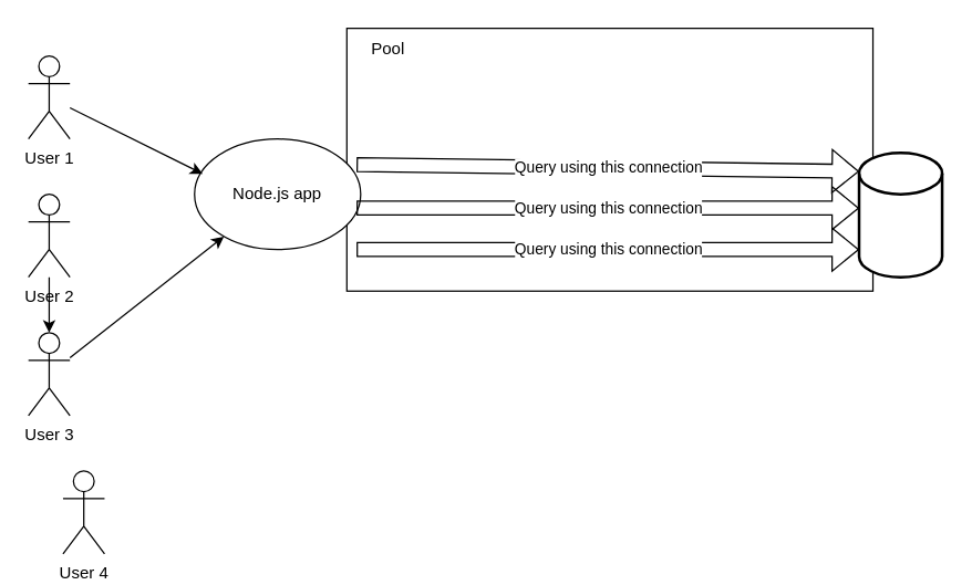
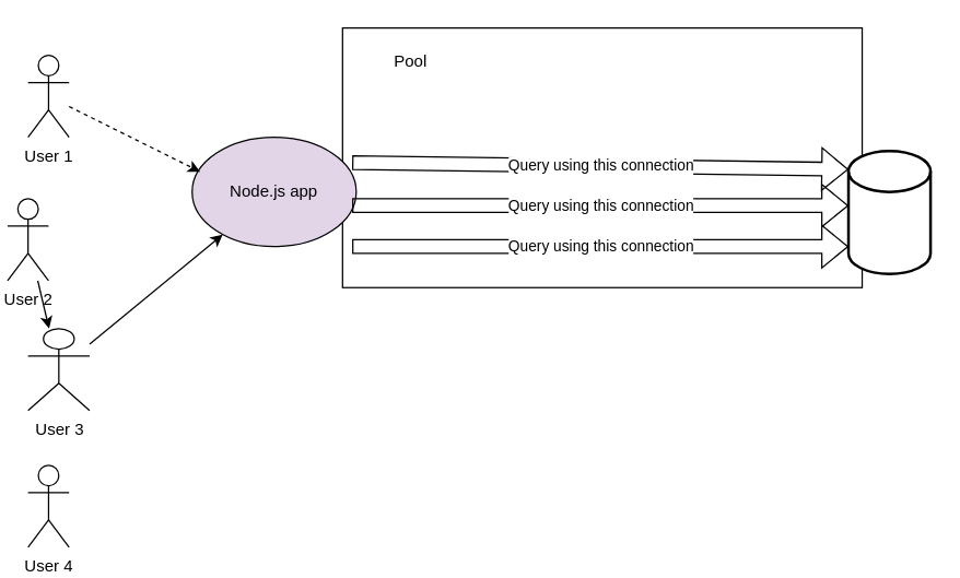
- <mxCell id="12" value="Pool" style="text;html=1;strokeColor=none;fillColor=none;align=center;verticalAlign=middle;whiteSpace=wrap;rounded=0;" vertex="1" parent="1"><mxGeometry x="250" y="20" width="60" height="30" as="geometry" /></mxCell>
+ <mxCell id="12" value="Pool" style="text;html=1;strokeColor=none;fillColor=none;align=center;verticalAlign=middle;whiteSpace=wrap;rounded=0;" vertex="1" parent="1"><mxGeometry x="270" y="30" width="60" height="30" as="geometry" /></mxCell>
- <mxCell id="6" style="rounded=0;orthogonalLoop=1;jettySize=auto;html=1;entryX=0.049;entryY=0.315;entryDx=0;entryDy=0;entryPerimeter=0;" edge="1" parent="1" source="7" target="3"><mxGeometry relative="1" as="geometry" /></mxCell>
+ <mxCell id="6" style="rounded=0;orthogonalLoop=1;jettySize=auto;html=1;entryX=0.049;entryY=0.315;entryDx=0;entryDy=0;entryPerimeter=0;dashed=1;" edge="1" parent="1" source="7" target="3"><mxGeometry relative="1" as="geometry" /></mxCell>
- <mxCell id="3" value="Node.js app" style="ellipse;whiteSpace=wrap;html=1;" vertex="1" parent="1"><mxGeometry x="140" y="100" width="120" height="80" as="geometry" /></mxCell>
+ <mxCell id="3" value="Node.js app" style="ellipse;whiteSpace=wrap;html=1;fillColor=#e1d5e7;" vertex="1" parent="1"><mxGeometry x="140" y="100" width="120" height="80" as="geometry" /></mxCell>
- <mxCell id="9" value="User 2" style="shape=umlActor;verticalLabelPosition=bottom;verticalAlign=top;html=1;outlineConnect=0;" vertex="1" parent="1"><mxGeometry x="20" y="140" width="30" height="60" as="geometry" /></mxCell>
+ <mxCell id="9" value="User 2" style="shape=umlActor;verticalLabelPosition=bottom;verticalAlign=top;html=1;outlineConnect=0;" vertex="1" parent="1"><mxGeometry x="5" y="145" width="30" height="60" as="geometry" /></mxCell>
- <mxCell id="14" value="User 3" style="shape=umlActor;verticalLabelPosition=bottom;verticalAlign=top;html=1;outlineConnect=0;" vertex="1" parent="1"><mxGeometry x="20" y="240" width="30" height="60" as="geometry" /></mxCell>
+ <mxCell id="14" value="User 3" style="shape=umlActor;verticalLabelPosition=bottom;verticalAlign=top;html=1;outlineConnect=0;" vertex="1" parent="1"><mxGeometry x="20" y="240" width="45" height="60" as="geometry" /></mxCell>
- <mxCell id="15" value="User 4" style="shape=umlActor;verticalLabelPosition=bottom;verticalAlign=top;html=1;outlineConnect=0;" vertex="1" parent="1"><mxGeometry x="45" y="340" width="30" height="60" as="geometry" /></mxCell>
+ <mxCell id="15" value="User 4" style="shape=umlActor;verticalLabelPosition=bottom;verticalAlign=top;html=1;outlineConnect=0;" vertex="1" parent="1"><mxGeometry x="20" y="340" width="30" height="60" as="geometry" /></mxCell>
